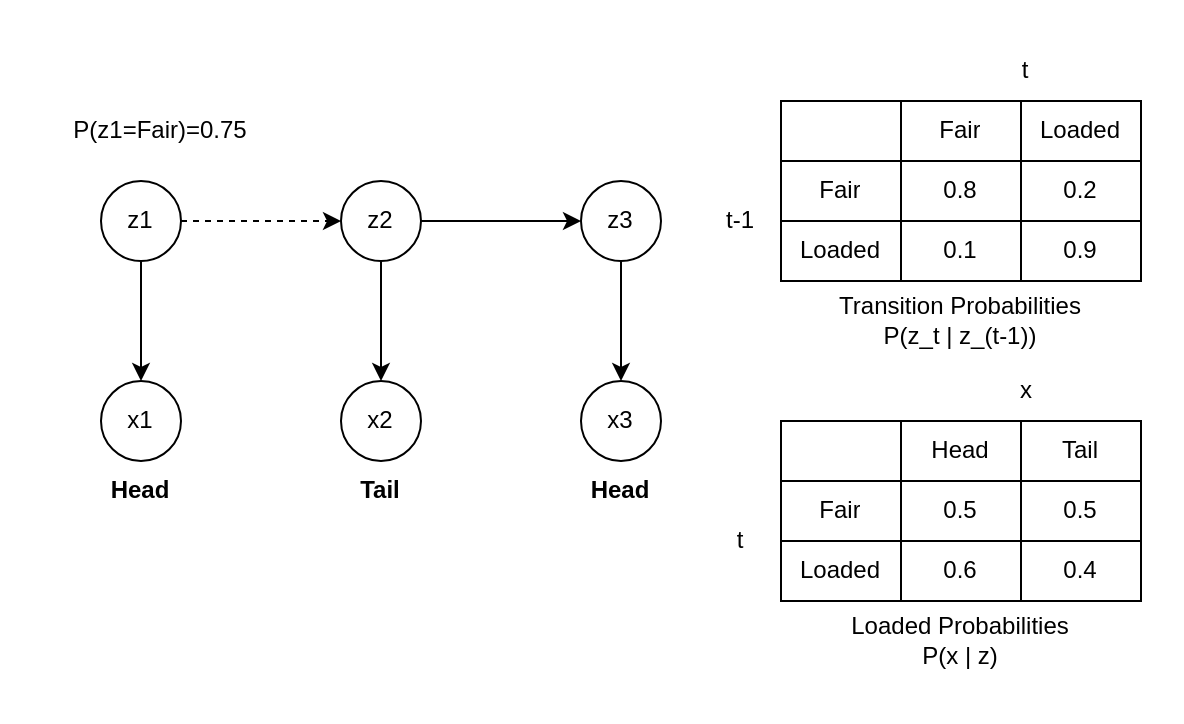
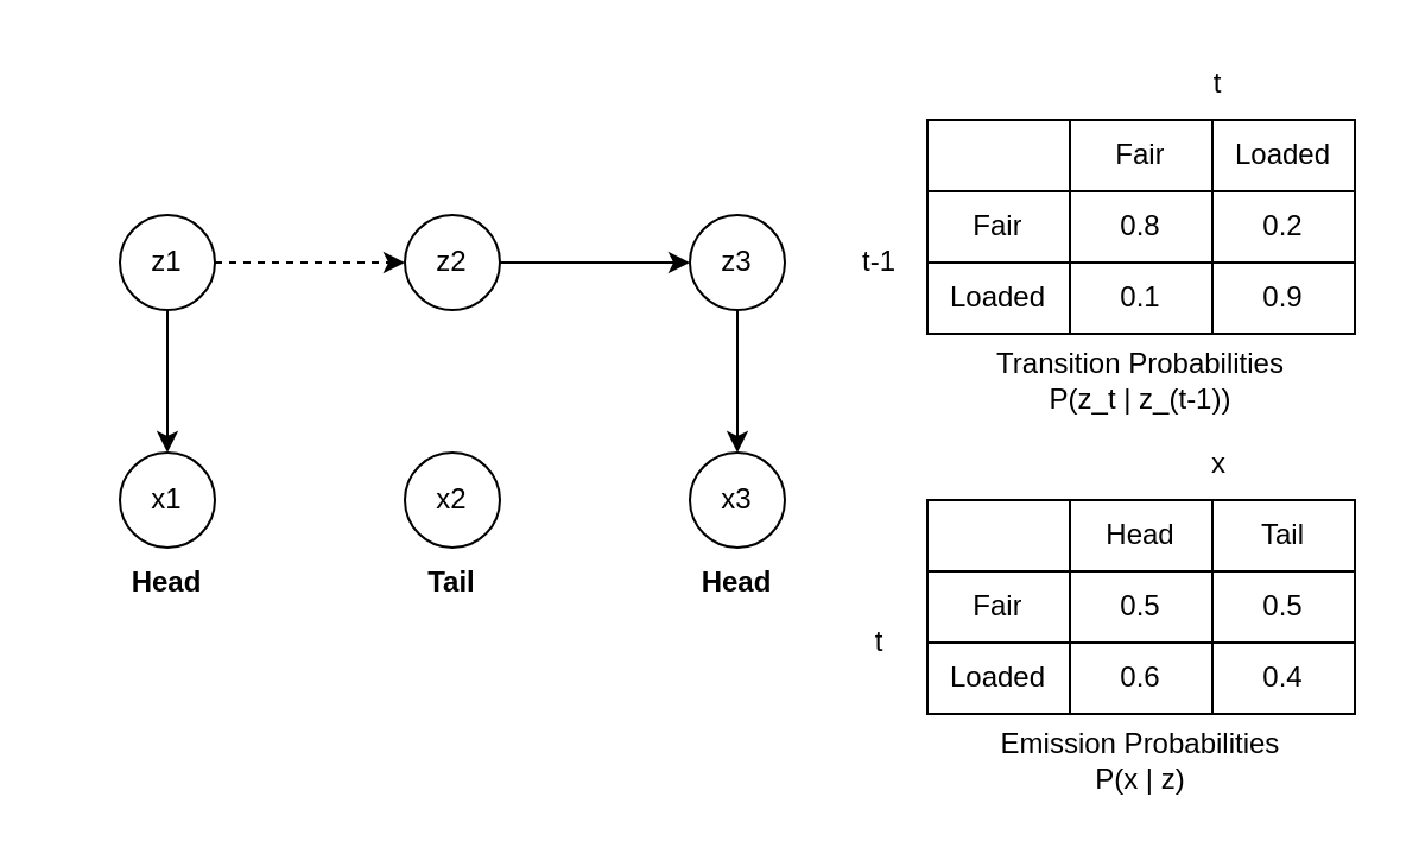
- <mxCell id="42" value="P(z1=Fair)=0.75" style="text;html=1;strokeColor=none;fillColor=none;align=center;verticalAlign=middle;whiteSpace=wrap;rounded=0;" vertex="1" parent="1"><mxGeometry x="20" y="50" width="120" height="30" as="geometry" /></mxCell>
- <mxCell id="6" value="" style="edgeStyle=orthogonalEdgeStyle;rounded=0;orthogonalLoop=1;jettySize=auto;html=1;" edge="1" parent="1" source="7" target="24"><mxGeometry relative="1" as="geometry" /></mxCell>
- <mxCell id="44" value="Loaded Probabilities&lt;br&gt;P(x | z)" style="text;html=1;strokeColor=none;fillColor=none;align=center;verticalAlign=middle;whiteSpace=wrap;rounded=0;" vertex="1" parent="1"><mxGeometry x="415" y="300" width="130" height="40" as="geometry" /></mxCell>
+ <mxCell id="44" value="Emission Probabilities&lt;br&gt;P(x | z)" style="text;html=1;strokeColor=none;fillColor=none;align=center;verticalAlign=middle;whiteSpace=wrap;rounded=0;" vertex="1" parent="1"><mxGeometry x="415" y="300" width="130" height="40" as="geometry" /></mxCell>
